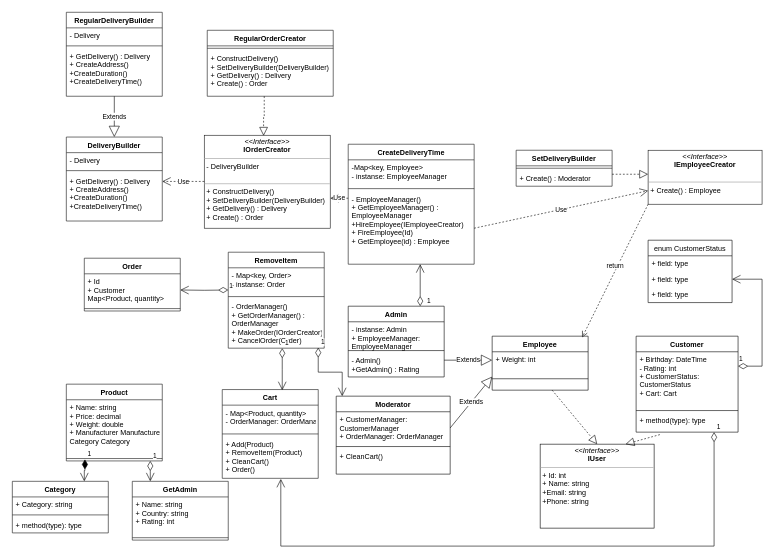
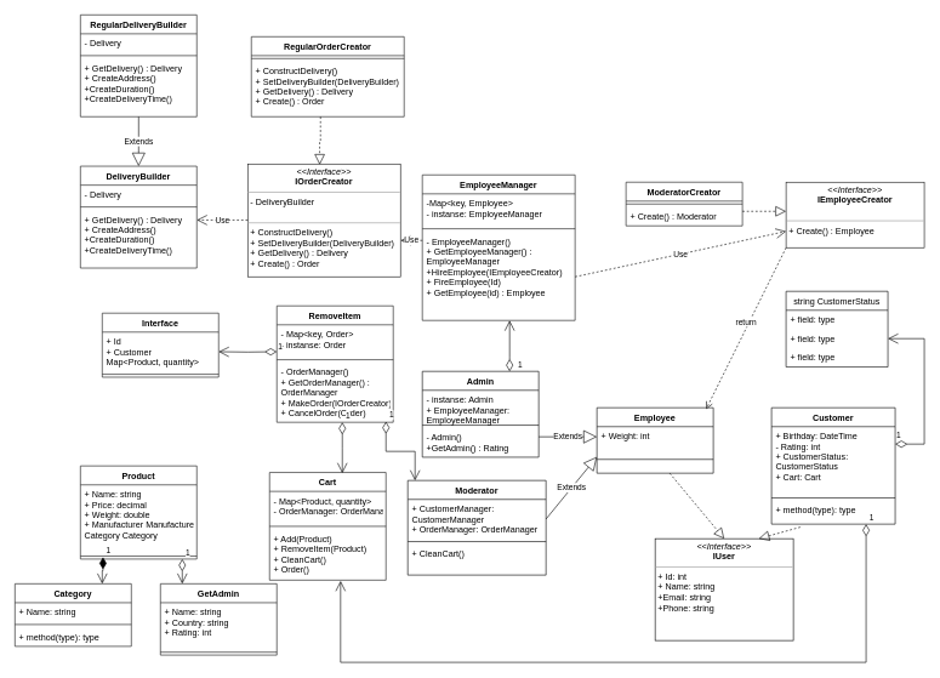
- <mxCell id="25" value="CreateDeliveryTime" style="swimlane;fontStyle=1;align=center;verticalAlign=top;childLayout=stackLayout;horizontal=1;startSize=26;horizontalStack=0;resizeParent=1;resizeParentMax=0;resizeLast=0;collapsible=1;marginBottom=0;strokeColor=#141414;" vertex="1" parent="1"><mxGeometry x="580" y="240" width="210" height="200" as="geometry" /></mxCell>
+ <mxCell id="25" value="EmployeeManager" style="swimlane;fontStyle=1;align=center;verticalAlign=top;childLayout=stackLayout;horizontal=1;startSize=26;horizontalStack=0;resizeParent=1;resizeParentMax=0;resizeLast=0;collapsible=1;marginBottom=0;strokeColor=#141414;" vertex="1" parent="1"><mxGeometry x="580" y="240" width="210" height="200" as="geometry" /></mxCell>
- <mxCell id="31" value="SetDeliveryBuilder" style="swimlane;fontStyle=1;align=center;verticalAlign=top;childLayout=stackLayout;horizontal=1;startSize=26;horizontalStack=0;resizeParent=1;resizeParentMax=0;resizeLast=0;collapsible=1;marginBottom=0;strokeColor=#141414;" vertex="1" parent="1"><mxGeometry x="860" y="250" width="160" height="60" as="geometry" /></mxCell>
+ <mxCell id="31" value="ModeratorCreator" style="swimlane;fontStyle=1;align=center;verticalAlign=top;childLayout=stackLayout;horizontal=1;startSize=26;horizontalStack=0;resizeParent=1;resizeParentMax=0;resizeLast=0;collapsible=1;marginBottom=0;strokeColor=#141414;" vertex="1" parent="1"><mxGeometry x="860" y="250" width="160" height="60" as="geometry" /></mxCell>
- <mxCell id="7" value="enum CustomerStatus" style="swimlane;fontStyle=0;childLayout=stackLayout;horizontal=1;startSize=26;fillColor=none;horizontalStack=0;resizeParent=1;resizeParentMax=0;resizeLast=0;collapsible=1;marginBottom=0;" vertex="1" parent="1"><mxGeometry x="1080" y="400" width="140" height="104" as="geometry" /></mxCell>
+ <mxCell id="7" value="string CustomerStatus" style="swimlane;fontStyle=0;childLayout=stackLayout;horizontal=1;startSize=26;fillColor=none;horizontalStack=0;resizeParent=1;resizeParentMax=0;resizeLast=0;collapsible=1;marginBottom=0;" vertex="1" parent="1"><mxGeometry x="1080" y="400" width="140" height="104" as="geometry" /></mxCell>
- <mxCell id="62" value="Order" style="swimlane;fontStyle=1;align=center;verticalAlign=top;childLayout=stackLayout;horizontal=1;startSize=26;horizontalStack=0;resizeParent=1;resizeParentMax=0;resizeLast=0;collapsible=1;marginBottom=0;strokeColor=#141414;" vertex="1" parent="1"><mxGeometry x="140" y="430" width="160" height="88" as="geometry" /></mxCell>
+ <mxCell id="62" value="Interface" style="swimlane;fontStyle=1;align=center;verticalAlign=top;childLayout=stackLayout;horizontal=1;startSize=26;horizontalStack=0;resizeParent=1;resizeParentMax=0;resizeLast=0;collapsible=1;marginBottom=0;strokeColor=#141414;" vertex="1" parent="1"><mxGeometry x="140" y="430" width="160" height="88" as="geometry" /></mxCell>
- <mxCell id="48" value="+ Category: string" style="text;strokeColor=none;fillColor=none;align=left;verticalAlign=top;spacingLeft=4;spacingRight=4;overflow=hidden;rotatable=0;points=[[0,0.5],[1,0.5]];portConstraint=eastwest;" vertex="1" parent="46"><mxGeometry y="26" width="160" height="26" as="geometry" /></mxCell>
+ <mxCell id="48" value="+ Name: string" style="text;strokeColor=none;fillColor=none;align=left;verticalAlign=top;spacingLeft=4;spacingRight=4;overflow=hidden;rotatable=0;points=[[0,0.5],[1,0.5]];portConstraint=eastwest;" vertex="1" parent="46"><mxGeometry y="26" width="160" height="26" as="geometry" /></mxCell>
